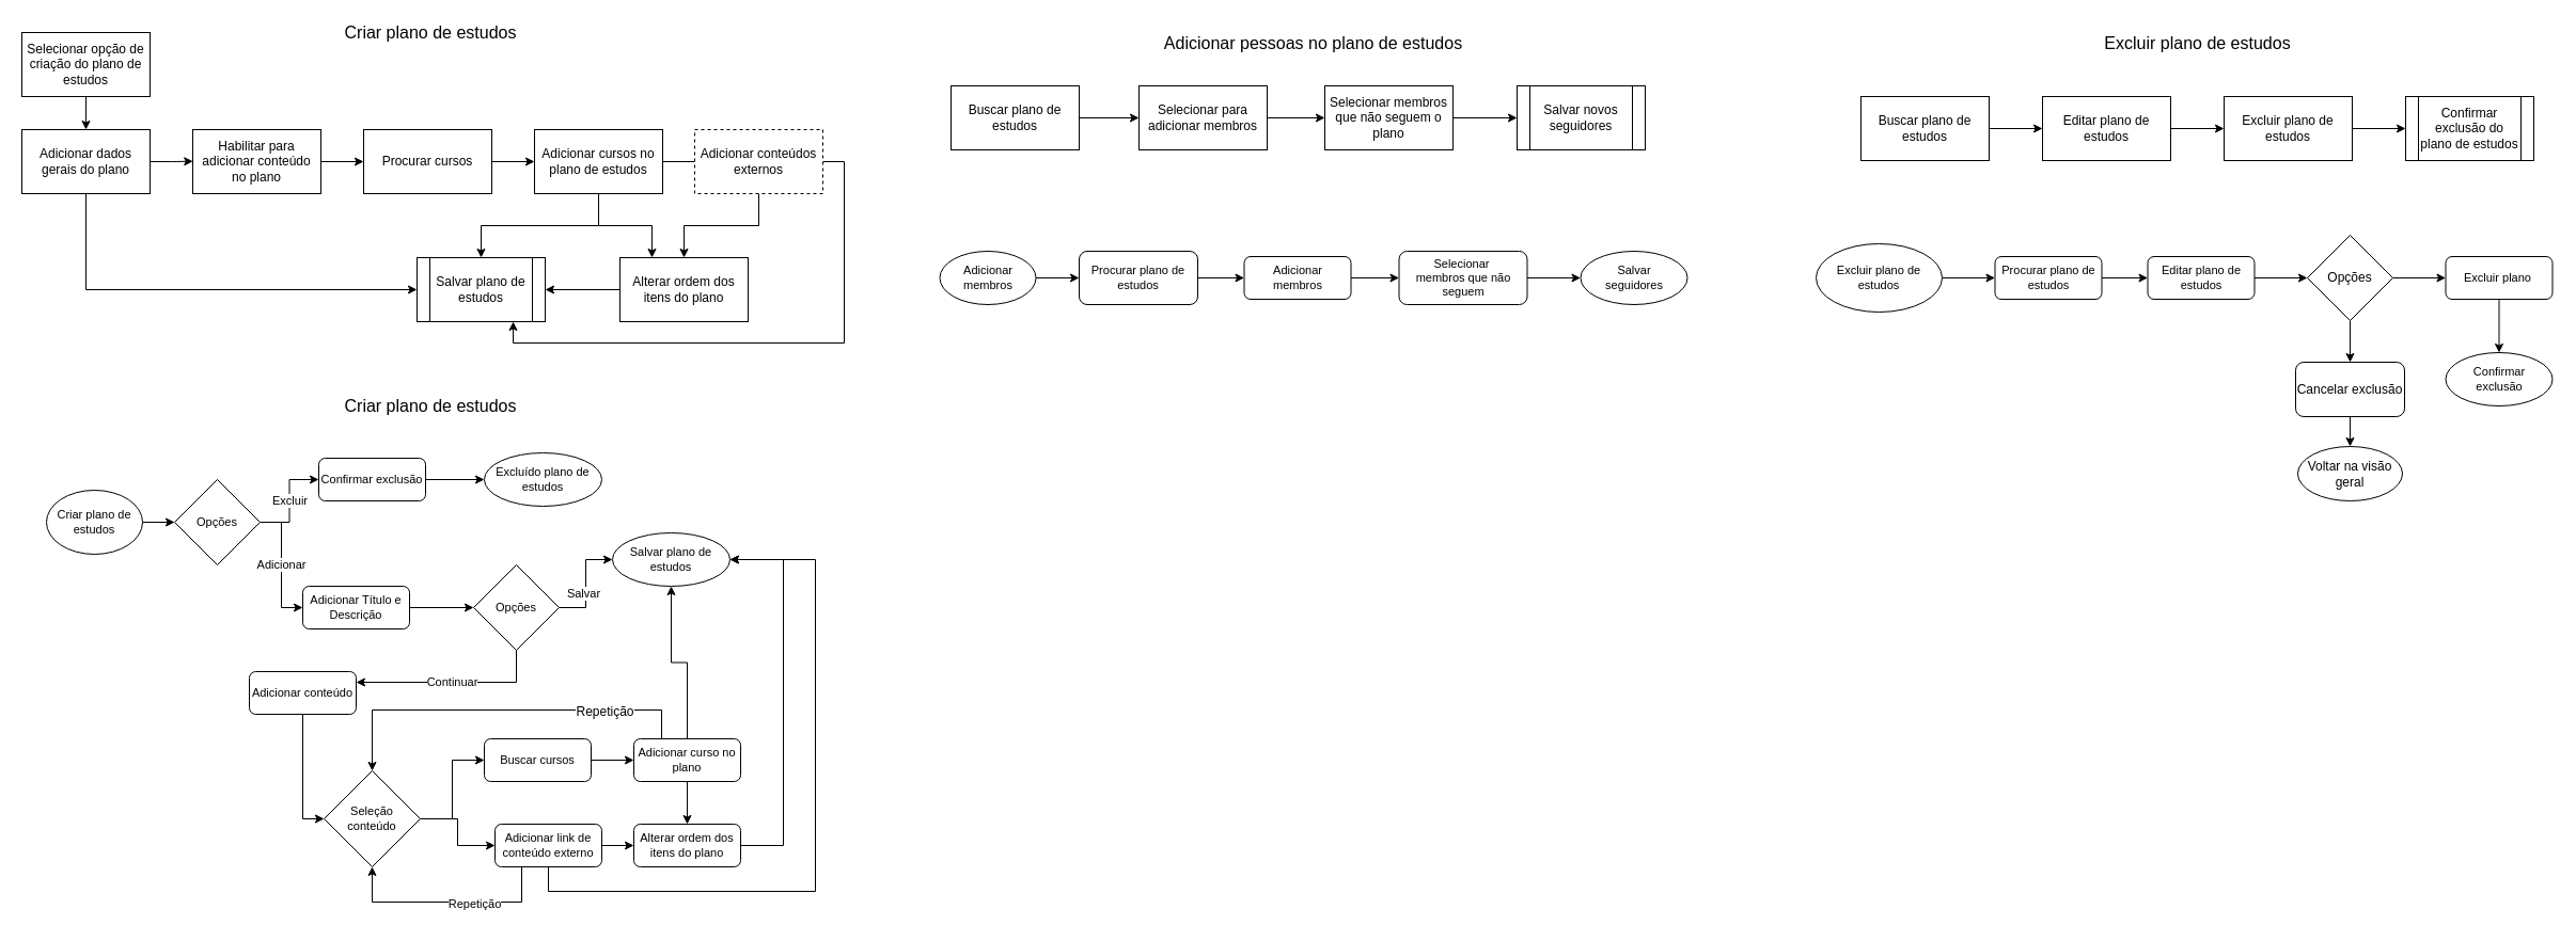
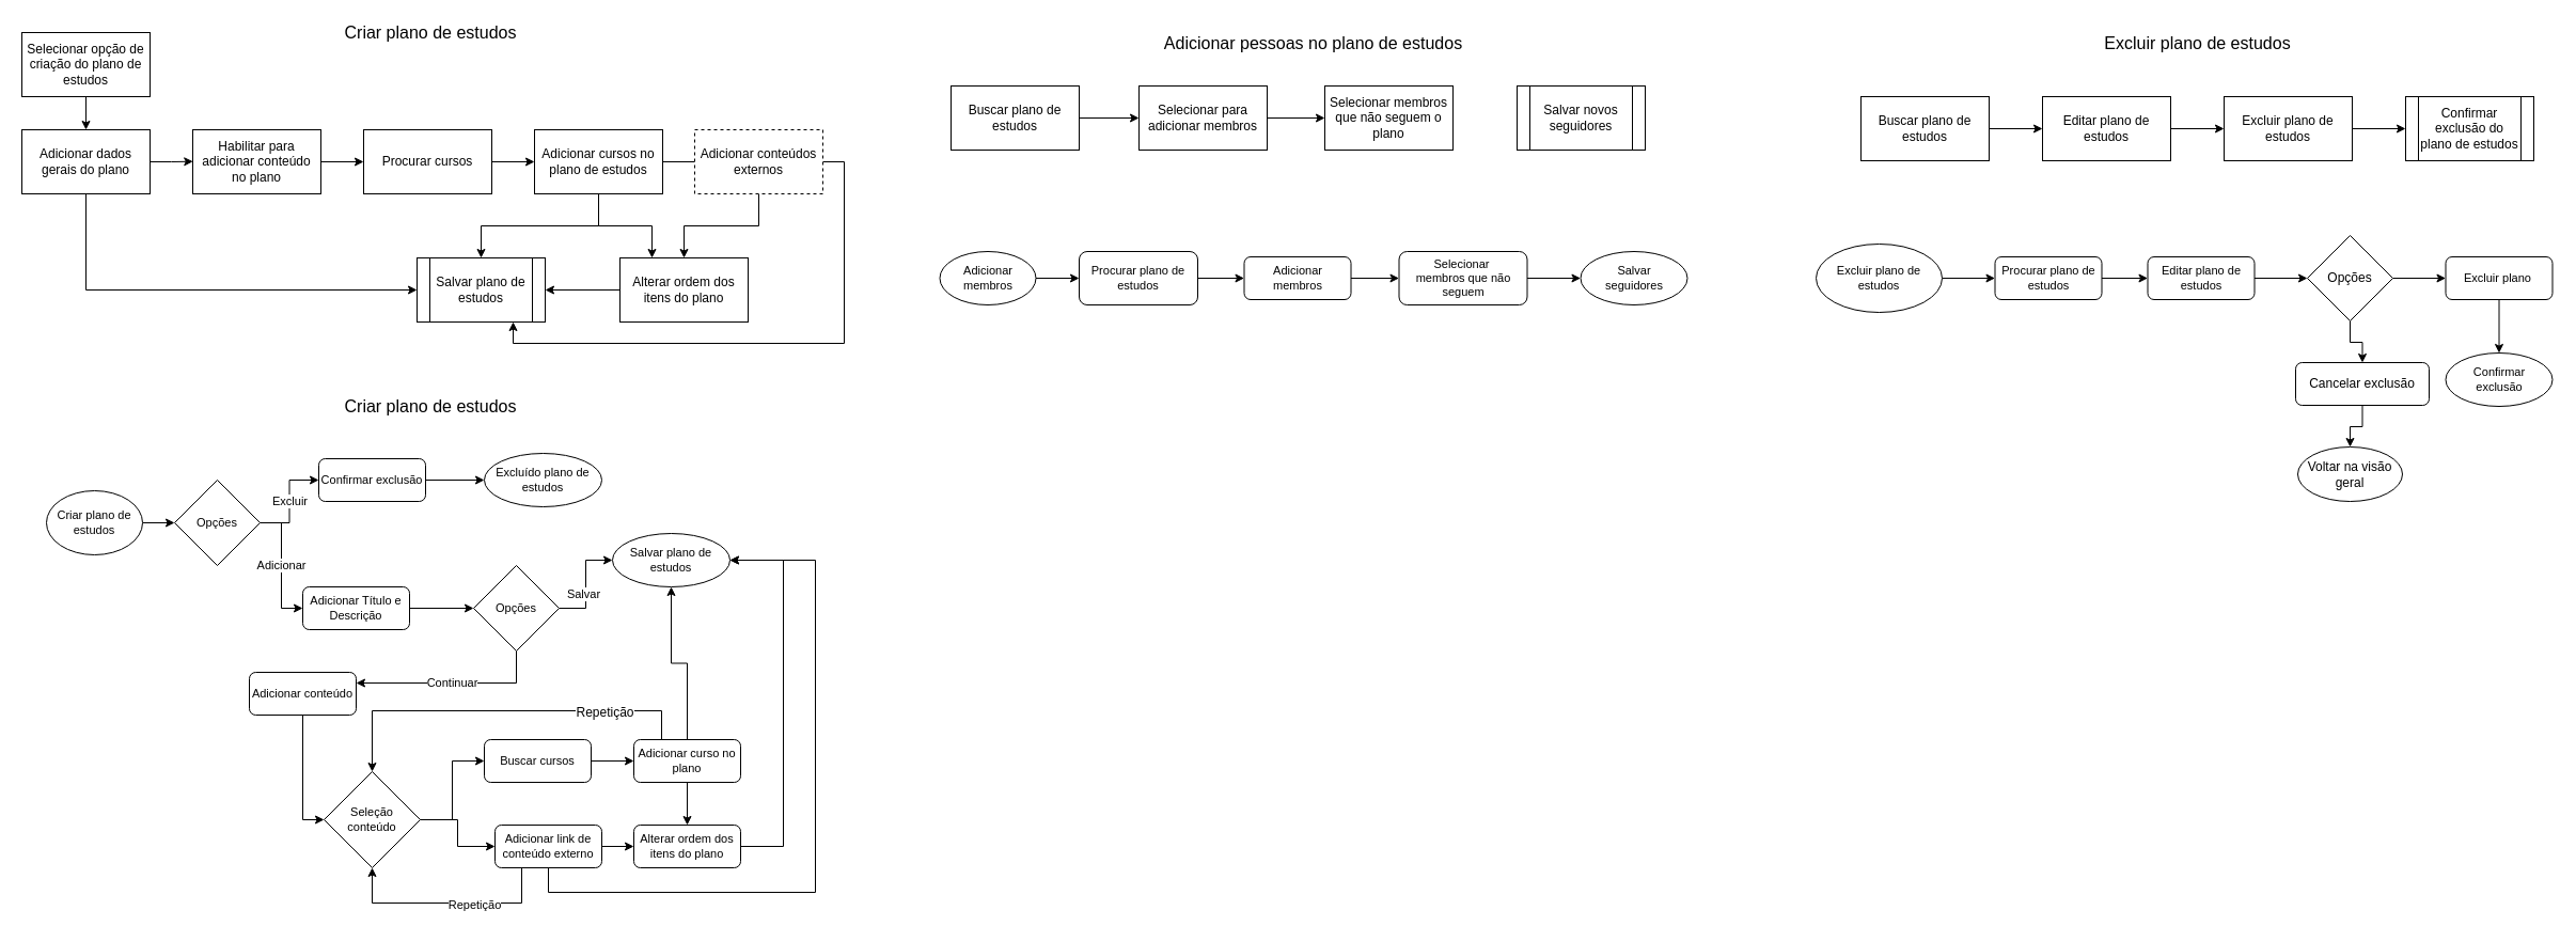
- <mxCell id="88" value="" style="edgeStyle=orthogonalEdgeStyle;rounded=0;orthogonalLoop=1;jettySize=auto;html=1;" parent="1" source="89" target="90" edge="1"><mxGeometry relative="1" as="geometry" /></mxCell>
- <mxCell id="95" value="Cancelar exclusão" style="rounded=1;whiteSpace=wrap;html=1;" parent="1" vertex="1"><mxGeometry x="2149" y="339" width="102" height="51" as="geometry" /></mxCell>
+ <mxCell id="95" value="Cancelar exclusão" style="rounded=1;whiteSpace=wrap;html=1;" parent="1" vertex="1"><mxGeometry x="2149" y="339" width="125" height="40" as="geometry" /></mxCell>
